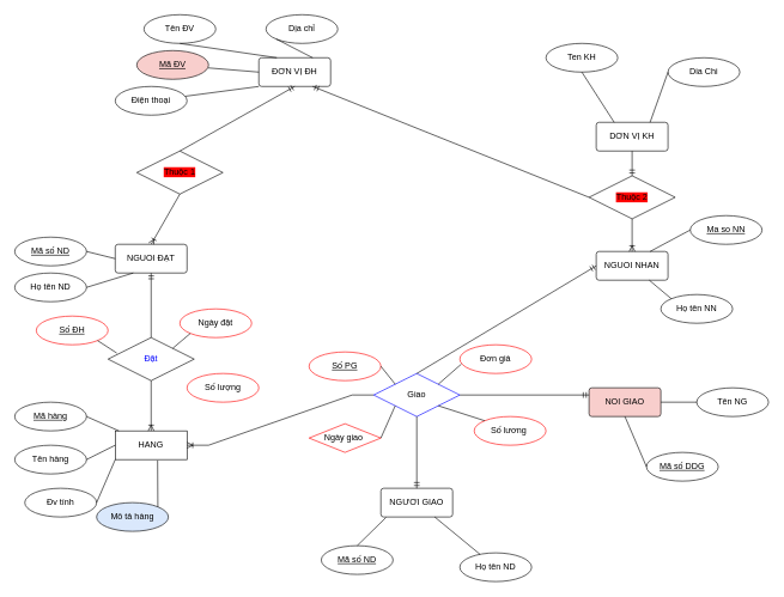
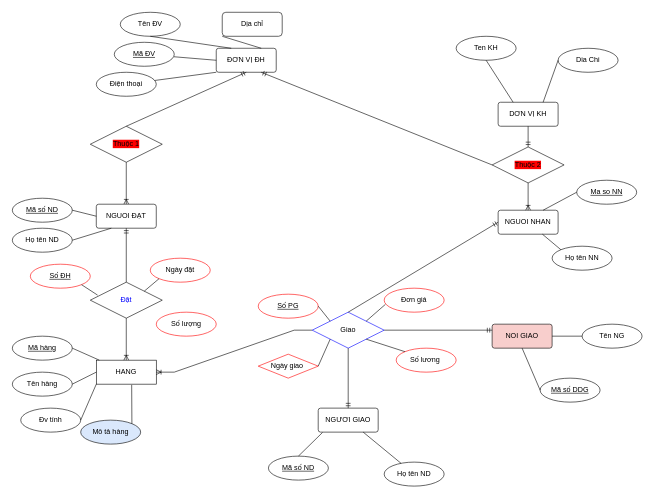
- <mxCell id="4" value="Dịa chỉ" style="ellipse;whiteSpace=wrap;html=1;align=center;" vertex="1" parent="1"><mxGeometry x="370" y="20" width="100" height="40" as="geometry" /></mxCell>
+ <mxCell id="4" value="Dịa chỉ" style="whiteSpace=wrap;html=1;align=center;rounded=1;" vertex="1" parent="1"><mxGeometry x="370" y="20" width="100" height="40" as="geometry" /></mxCell>
- <mxCell id="71" value="Mã ĐV" style="ellipse;whiteSpace=wrap;html=1;align=center;fontStyle=4;fillColor=#f8cecc;" vertex="1" parent="1"><mxGeometry x="190" y="70" width="100" height="40" as="geometry" /></mxCell>
+ <mxCell id="71" value="Mã ĐV" style="ellipse;whiteSpace=wrap;html=1;align=center;fontStyle=4;" vertex="1" parent="1"><mxGeometry x="190" y="70" width="100" height="40" as="geometry" /></mxCell>
- <mxCell id="9" value="&lt;span style=&quot;background-color: rgb(255, 0, 0);&quot;&gt;Thuộc 1&lt;/span&gt;" style="shape=rhombus;perimeter=rhombusPerimeter;whiteSpace=wrap;html=1;align=center;" vertex="1" parent="1"><mxGeometry x="190" y="210" width="120" height="60" as="geometry" /></mxCell>
+ <mxCell id="9" value="&lt;span style=&quot;background-color: rgb(255, 0, 0);&quot;&gt;Thuộc 1&lt;/span&gt;" style="shape=rhombus;perimeter=rhombusPerimeter;whiteSpace=wrap;html=1;align=center;" vertex="1" parent="1"><mxGeometry x="150" y="210" width="120" height="60" as="geometry" /></mxCell>
